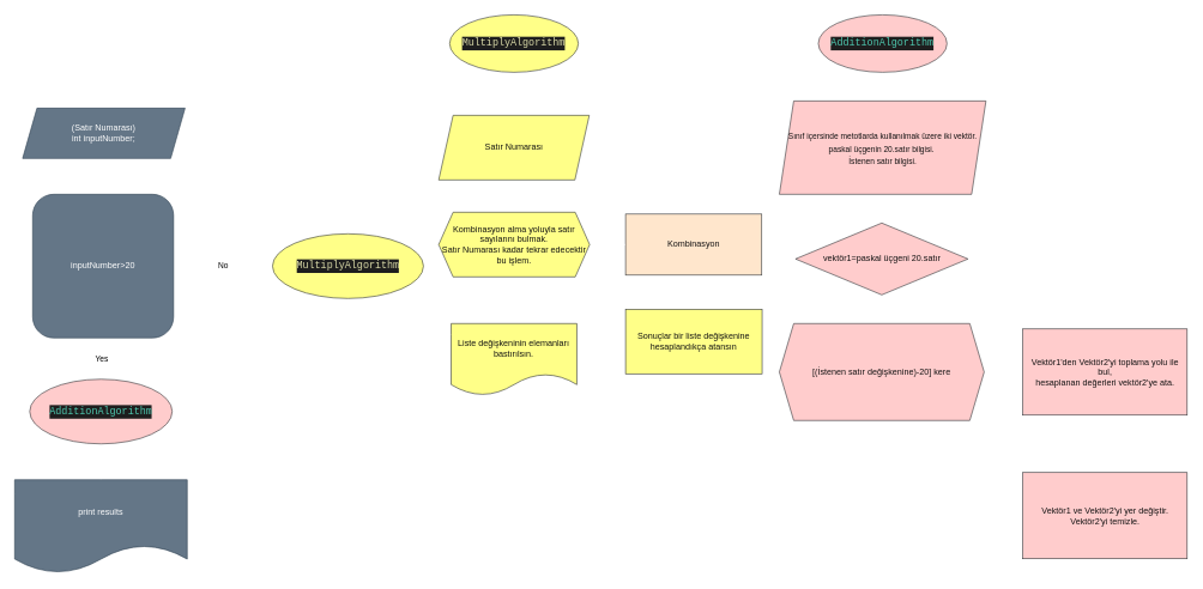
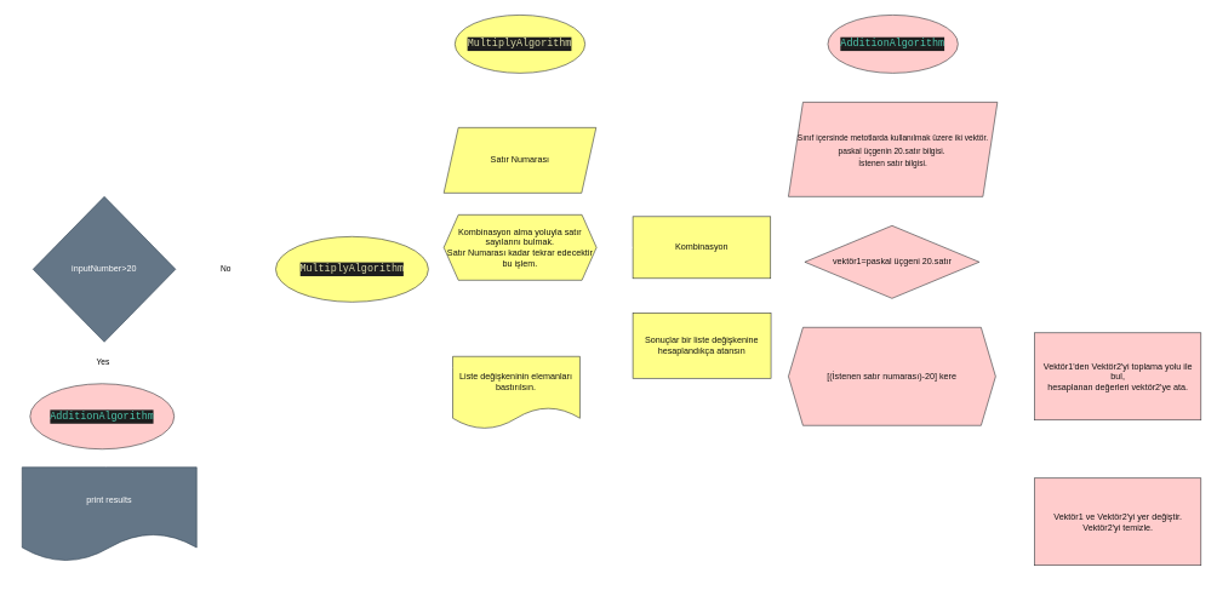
- <mxCell id="24" value="(Satır Numarası)&lt;br&gt;int inputNumber;" style="shape=parallelogram;perimeter=parallelogramPerimeter;whiteSpace=wrap;html=1;fixedSize=1;fillColor=#647687;fontColor=#ffffff;strokeColor=#314354;" vertex="1" parent="1"><mxGeometry x="31" y="150" width="226" height="70" as="geometry" /></mxCell>
- <mxCell id="5" value="&lt;font color=&quot;#121212&quot;&gt;Satır Numarası&lt;/font&gt;" style="shape=parallelogram;perimeter=parallelogramPerimeter;whiteSpace=wrap;html=1;fixedSize=1;fillColor=#ffff88;strokeColor=#36393d;" vertex="1" parent="1"><mxGeometry x="610" y="160" width="209.5" height="90" as="geometry" /></mxCell>
+ <mxCell id="5" value="&lt;font color=&quot;#121212&quot;&gt;Satır Numarası&lt;/font&gt;" style="shape=parallelogram;perimeter=parallelogramPerimeter;whiteSpace=wrap;html=1;fixedSize=1;fillColor=#ffff88;strokeColor=#36393d;" vertex="1" parent="1"><mxGeometry x="610" y="175" width="209.5" height="90" as="geometry" /></mxCell>
- <mxCell id="23" value="" style="edgeStyle=none;html=1;strokeColor=#FFFFFF;" edge="1" parent="1" source="24" target="27"><mxGeometry relative="1" as="geometry" /></mxCell>
- <mxCell id="7" value="&lt;font color=&quot;#121212&quot;&gt;Kombinasyon&lt;/font&gt;" style="whiteSpace=wrap;html=1;fillColor=#ffe6cc;strokeColor=#36393d;" vertex="1" parent="1"><mxGeometry x="870" y="297.5" width="189.5" height="85" as="geometry" /></mxCell>
+ <mxCell id="7" value="&lt;font color=&quot;#121212&quot;&gt;Kombinasyon&lt;/font&gt;" style="whiteSpace=wrap;html=1;fillColor=#ffff88;strokeColor=#36393d;" vertex="1" parent="1"><mxGeometry x="870" y="297.5" width="189.5" height="85" as="geometry" /></mxCell>
- <mxCell id="27" value="inputNumber&amp;gt;20" style="whiteSpace=wrap;html=1;fillColor=#647687;fontColor=#ffffff;strokeColor=#314354;rounded=1;" vertex="1" parent="1"><mxGeometry x="45" y="270" width="196" height="200" as="geometry" /></mxCell>
+ <mxCell id="27" value="inputNumber&amp;gt;20" style="rhombus;whiteSpace=wrap;html=1;fillColor=#647687;fontColor=#ffffff;strokeColor=#314354;" vertex="1" parent="1"><mxGeometry x="45" y="270" width="196" height="200" as="geometry" /></mxCell>
- <mxCell id="12" value="&lt;font color=&quot;#121212&quot;&gt;Liste değişkeninin elemanları bastırılsın.&lt;/font&gt;" style="shape=document;whiteSpace=wrap;html=1;boundedLbl=1;fillColor=#ffff88;strokeColor=#36393d;" vertex="1" parent="1"><mxGeometry x="627.25" y="450" width="175" height="100" as="geometry" /></mxCell>
+ <mxCell id="12" value="&lt;font color=&quot;#121212&quot;&gt;Liste değişkeninin elemanları bastırılsın.&lt;/font&gt;" style="shape=document;whiteSpace=wrap;html=1;boundedLbl=1;fillColor=#ffff88;strokeColor=#36393d;" vertex="1" parent="1"><mxGeometry x="622.25" y="490" width="175" height="100" as="geometry" /></mxCell>
- <mxCell id="18" value="&lt;font color=&quot;#121212&quot;&gt;[(İstenen satır değişkenine)-20] kere&lt;/font&gt;" style="shape=hexagon;perimeter=hexagonPerimeter2;whiteSpace=wrap;html=1;fixedSize=1;fillColor=#ffcccc;strokeColor=#36393d;" vertex="1" parent="1"><mxGeometry x="1084" y="450" width="285" height="135" as="geometry" /></mxCell>
+ <mxCell id="18" value="&lt;font color=&quot;#121212&quot;&gt;[(İstenen satır numarası)-20] kere&lt;/font&gt;" style="shape=hexagon;perimeter=hexagonPerimeter2;whiteSpace=wrap;html=1;fixedSize=1;fillColor=#ffcccc;strokeColor=#36393d;" vertex="1" parent="1"><mxGeometry x="1084" y="450" width="285" height="135" as="geometry" /></mxCell>
- <mxCell id="29" value="print results" style="shape=document;whiteSpace=wrap;html=1;boundedLbl=1;fillColor=#647687;fontColor=#ffffff;strokeColor=#314354;" vertex="1" parent="1"><mxGeometry x="20" y="667.5" width="240" height="130" as="geometry" /></mxCell>
+ <mxCell id="29" value="print results" style="shape=document;whiteSpace=wrap;html=1;boundedLbl=1;fillColor=#647687;fontColor=#ffffff;strokeColor=#314354;" vertex="1" parent="1"><mxGeometry x="30" y="642.5" width="240" height="130" as="geometry" /></mxCell>
